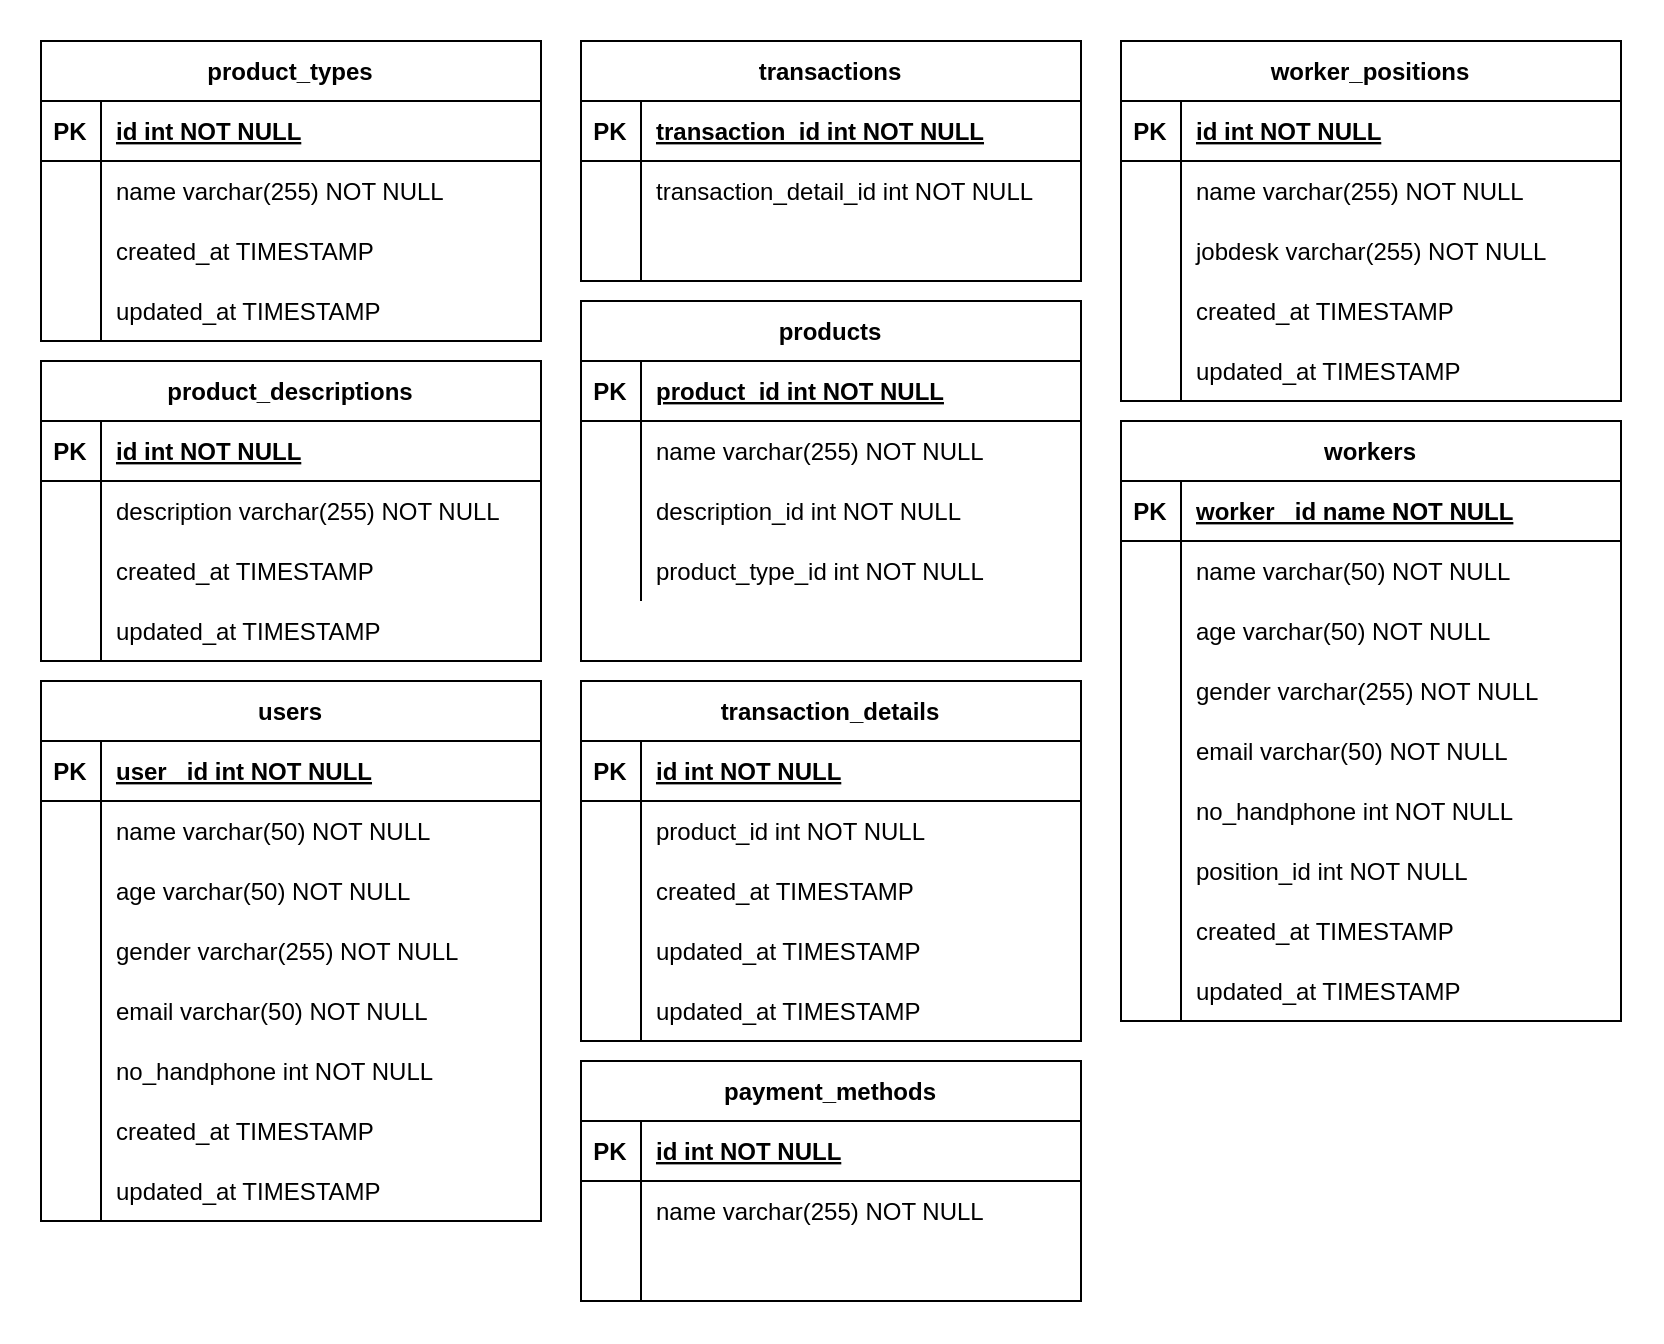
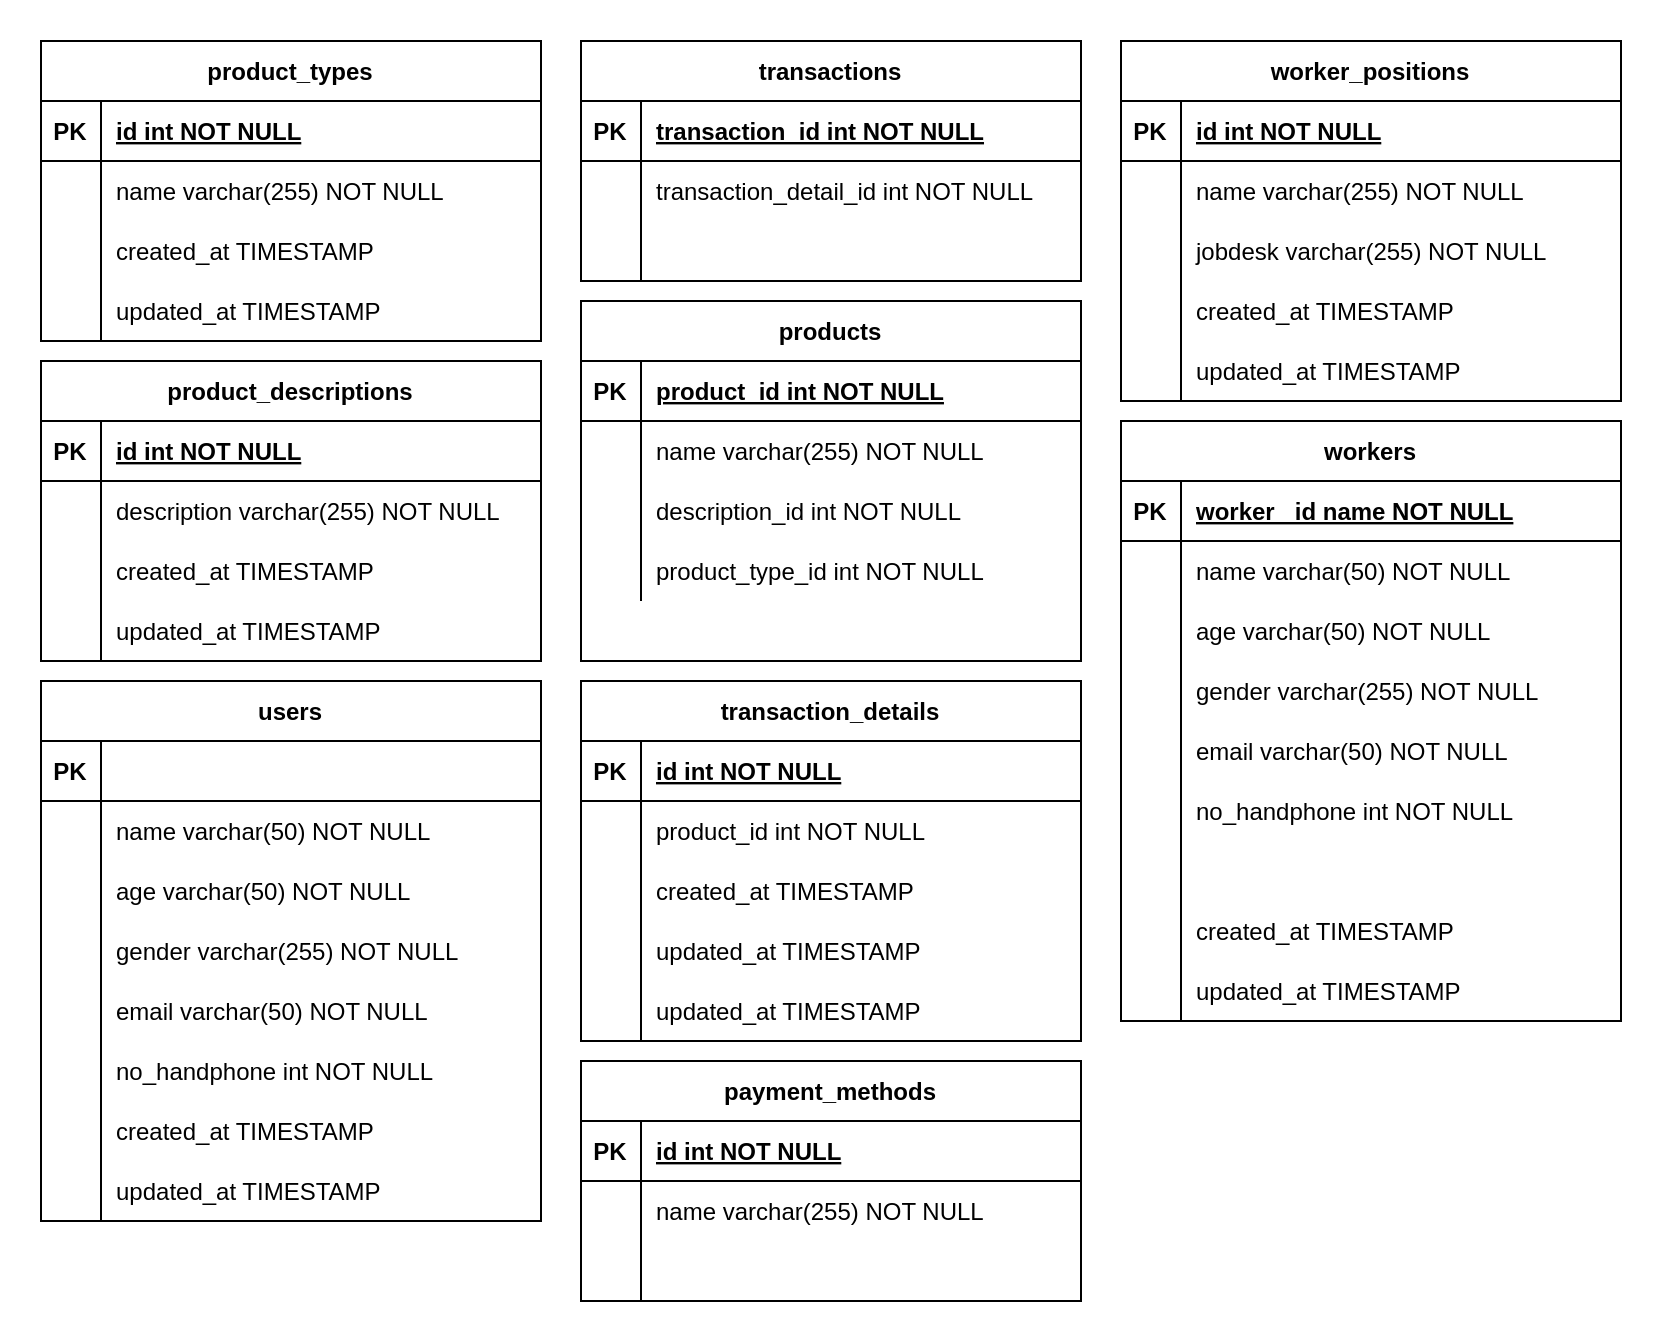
- <mxCell id="100" value="user _id int NOT NULL" style="shape=partialRectangle;overflow=hidden;connectable=0;fillColor=none;top=0;left=0;bottom=0;right=0;align=left;spacingLeft=6;fontStyle=5;" parent="98" vertex="1"><mxGeometry x="30" width="220" height="30" as="geometry"><mxRectangle width="220" height="30" as="alternateBounds" /></mxGeometry></mxCell>
- <mxCell id="48" value="position_id int NOT NULL" style="shape=partialRectangle;overflow=hidden;connectable=0;fillColor=none;top=0;left=0;bottom=0;right=0;align=left;spacingLeft=6;" parent="46" vertex="1"><mxGeometry x="30" width="220" height="30" as="geometry"><mxRectangle width="220" height="30" as="alternateBounds" /></mxGeometry></mxCell>
